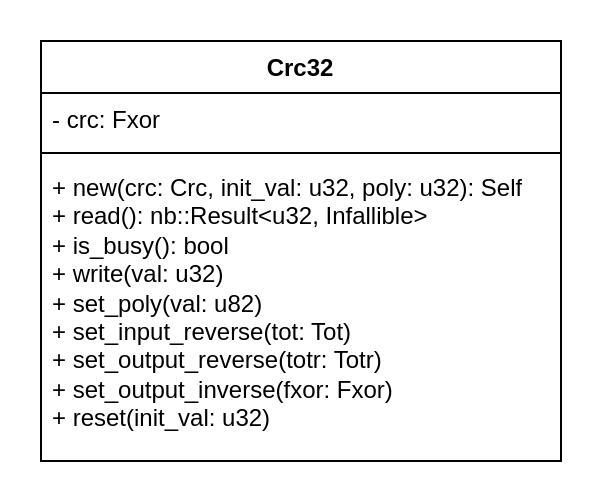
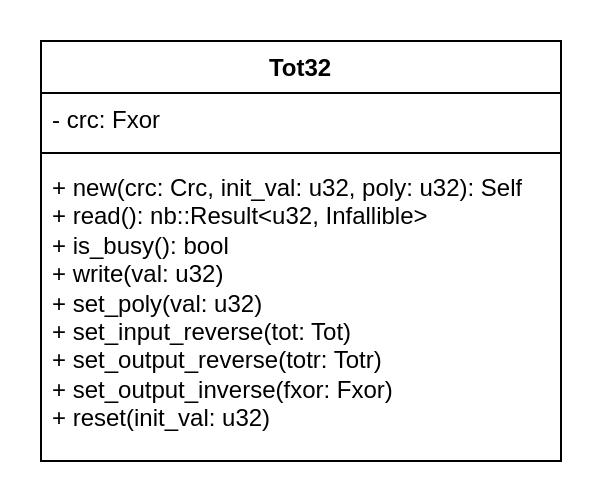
- <mxCell id="2" value="Crc32" style="swimlane;fontStyle=1;align=center;verticalAlign=top;childLayout=stackLayout;horizontal=1;startSize=26;horizontalStack=0;resizeParent=1;resizeParentMax=0;resizeLast=0;collapsible=1;marginBottom=0;whiteSpace=wrap;html=1;" vertex="1" parent="1"><mxGeometry x="20" y="20" width="260" height="210" as="geometry" /></mxCell>
+ <mxCell id="2" value="Tot32" style="swimlane;fontStyle=1;align=center;verticalAlign=top;childLayout=stackLayout;horizontal=1;startSize=26;horizontalStack=0;resizeParent=1;resizeParentMax=0;resizeLast=0;collapsible=1;marginBottom=0;whiteSpace=wrap;html=1;" vertex="1" parent="1"><mxGeometry x="20" y="20" width="260" height="210" as="geometry" /></mxCell>
- <mxCell id="5" value="+ new(crc: Crc, init_val: u32, poly: u32): Self&lt;div&gt;+ read():&amp;nbsp;nb::Result&amp;lt;u32, Infallible&amp;gt;&lt;/div&gt;&lt;div&gt;+ is_busy(): bool&lt;/div&gt;&lt;div&gt;+ write(val: u32)&lt;/div&gt;&lt;div&gt;+ set_poly(val: u82)&lt;/div&gt;&lt;div&gt;+&amp;nbsp;set_input_reverse(tot: Tot)&lt;/div&gt;&lt;div&gt;+ set_output_reverse(totr: Totr)&lt;/div&gt;&lt;div&gt;+ set_output_inverse(fxor: Fxor)&lt;/div&gt;&lt;div&gt;+ reset(init_val: u32)&lt;/div&gt;&lt;div&gt;&lt;br&gt;&lt;/div&gt;" style="text;strokeColor=none;fillColor=none;align=left;verticalAlign=top;spacingLeft=4;spacingRight=4;overflow=hidden;rotatable=0;points=[[0,0.5],[1,0.5]];portConstraint=eastwest;whiteSpace=wrap;html=1;" vertex="1" parent="2"><mxGeometry y="60" width="260" height="150" as="geometry" /></mxCell>
+ <mxCell id="5" value="+ new(crc: Crc, init_val: u32, poly: u32): Self&lt;div&gt;+ read():&amp;nbsp;nb::Result&amp;lt;u32, Infallible&amp;gt;&lt;/div&gt;&lt;div&gt;+ is_busy(): bool&lt;/div&gt;&lt;div&gt;+ write(val: u32)&lt;/div&gt;&lt;div&gt;+ set_poly(val: u32)&lt;/div&gt;&lt;div&gt;+&amp;nbsp;set_input_reverse(tot: Tot)&lt;/div&gt;&lt;div&gt;+ set_output_reverse(totr: Totr)&lt;/div&gt;&lt;div&gt;+ set_output_inverse(fxor: Fxor)&lt;/div&gt;&lt;div&gt;+ reset(init_val: u32)&lt;/div&gt;&lt;div&gt;&lt;br&gt;&lt;/div&gt;" style="text;strokeColor=none;fillColor=none;align=left;verticalAlign=top;spacingLeft=4;spacingRight=4;overflow=hidden;rotatable=0;points=[[0,0.5],[1,0.5]];portConstraint=eastwest;whiteSpace=wrap;html=1;" vertex="1" parent="2"><mxGeometry y="60" width="260" height="150" as="geometry" /></mxCell>
